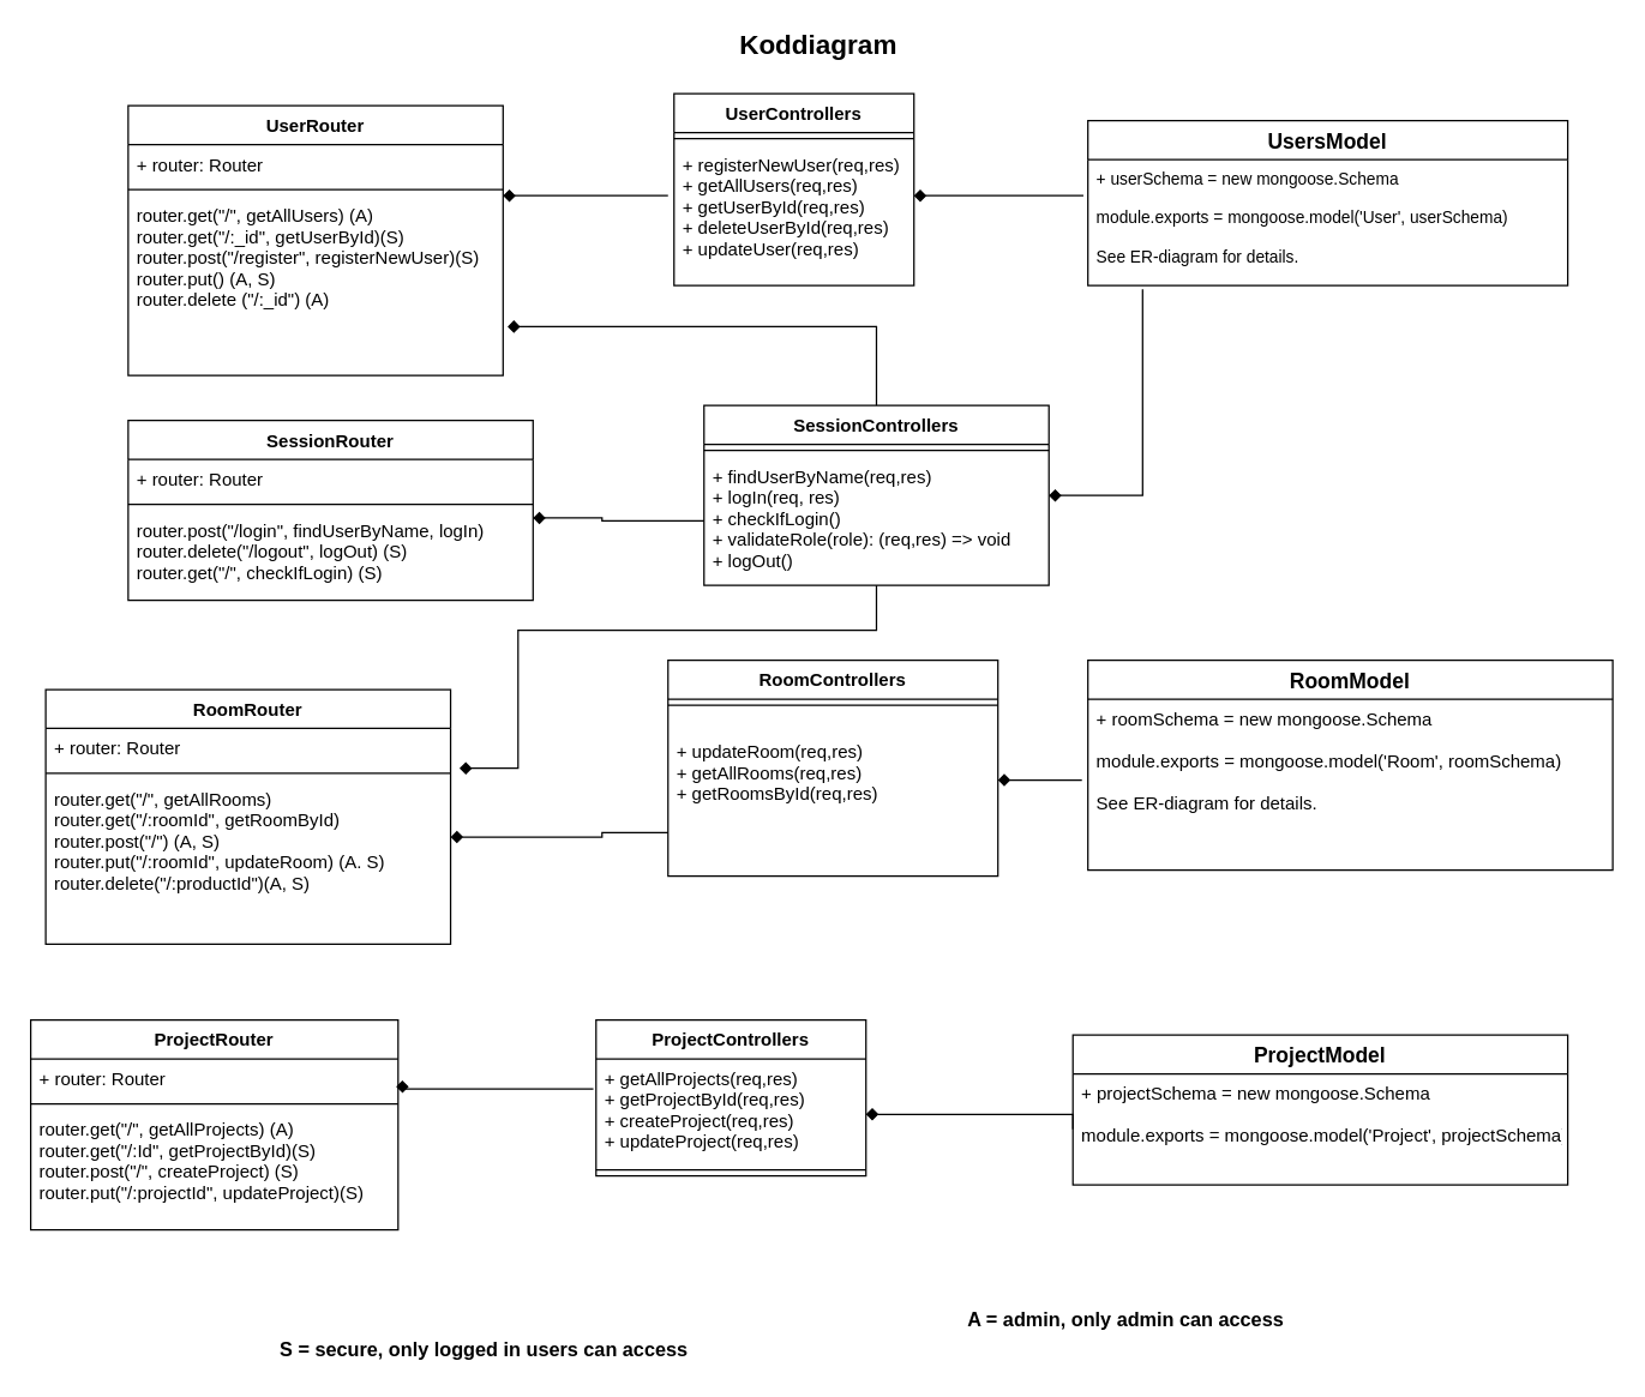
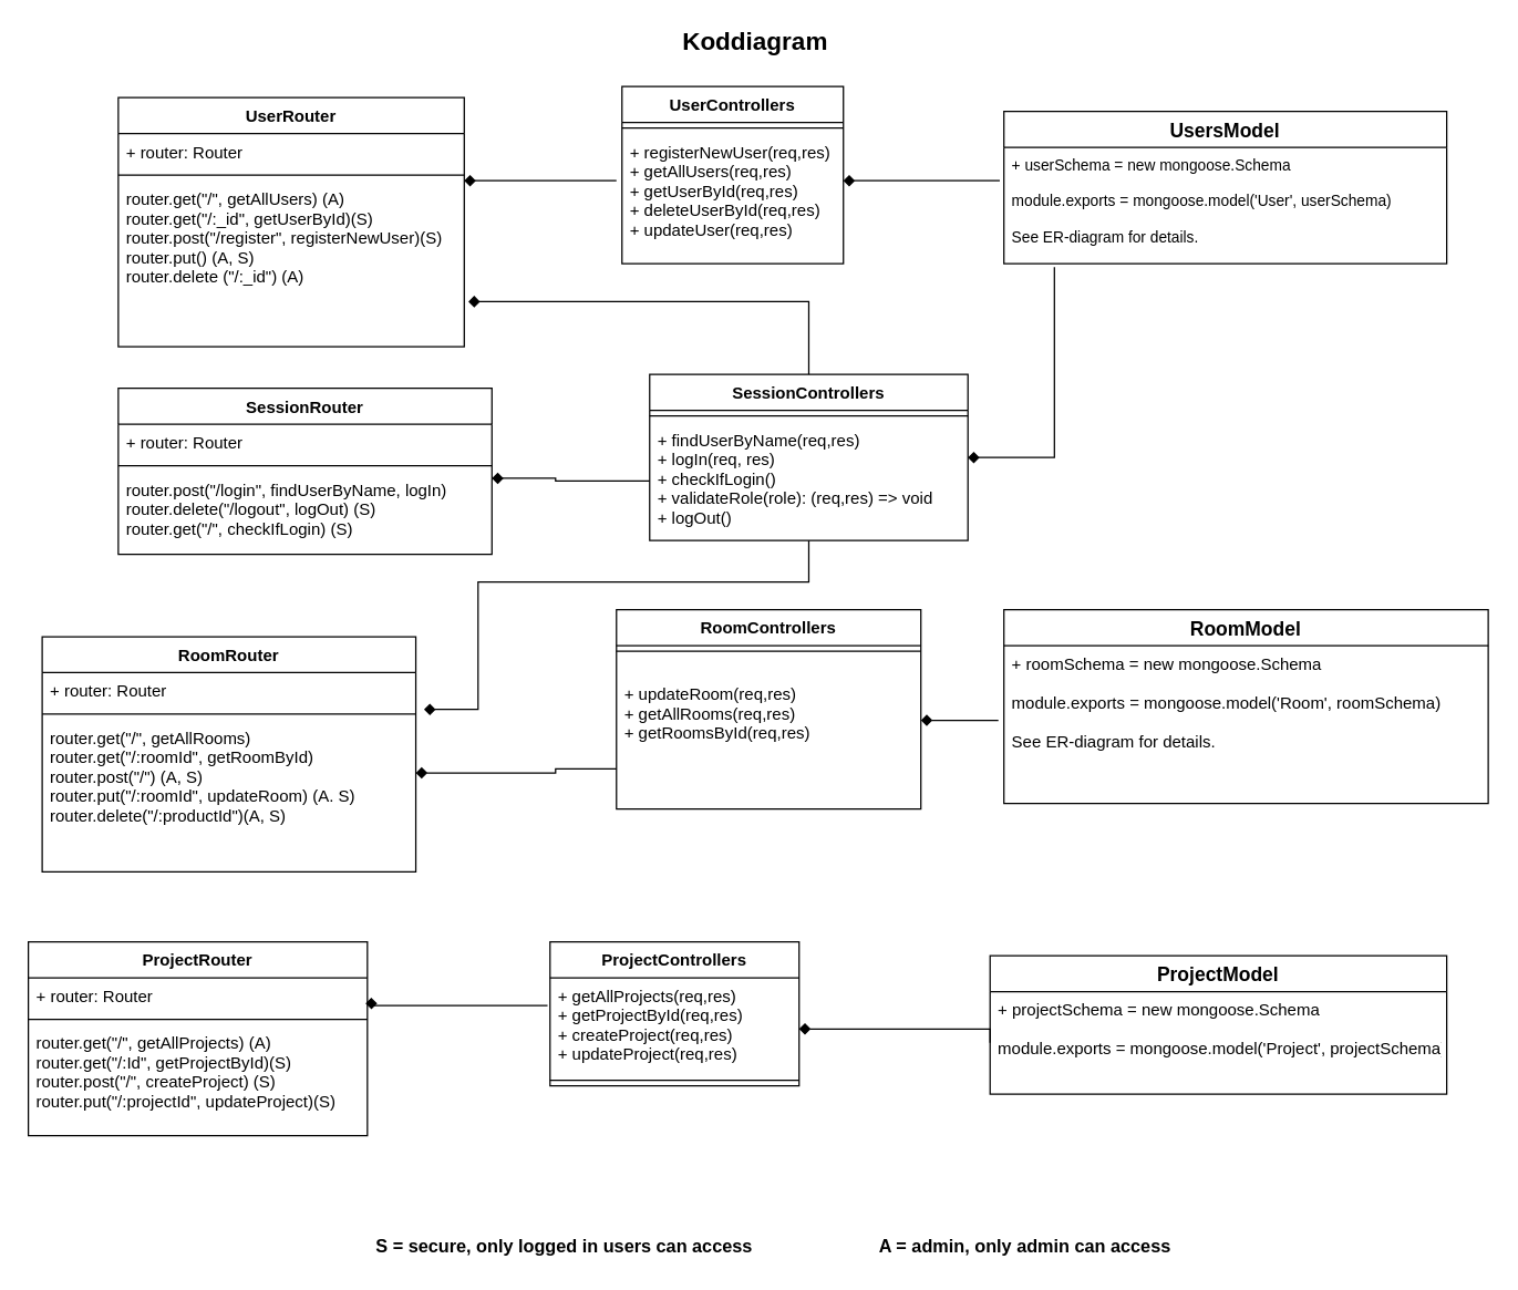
- <mxCell id="37" value="A = admin, only admin can access" style="text;html=1;align=center;verticalAlign=middle;resizable=0;points=[];autosize=1;fontSize=13;fontStyle=1" vertex="1" parent="1"><mxGeometry x="635" y="870" width="230" height="20" as="geometry" /></mxCell>
+ <mxCell id="37" value="A = admin, only admin can access" style="text;html=1;align=center;verticalAlign=middle;resizable=0;points=[];autosize=1;fontSize=13;fontStyle=1" vertex="1" parent="1"><mxGeometry x="625" y="890" width="230" height="20" as="geometry" /></mxCell>
- <mxCell id="36" value="S = secure, only logged in users can access" style="text;html=1;align=center;verticalAlign=middle;resizable=0;points=[];autosize=1;fontSize=13;fontStyle=1" vertex="1" parent="1"><mxGeometry x="177" y="890" width="290" height="20" as="geometry" /></mxCell>
+ <mxCell id="36" value="S = secure, only logged in users can access" style="text;html=1;align=center;verticalAlign=middle;resizable=0;points=[];autosize=1;fontSize=13;fontStyle=1" vertex="1" parent="1"><mxGeometry x="262" y="890" width="290" height="20" as="geometry" /></mxCell>
